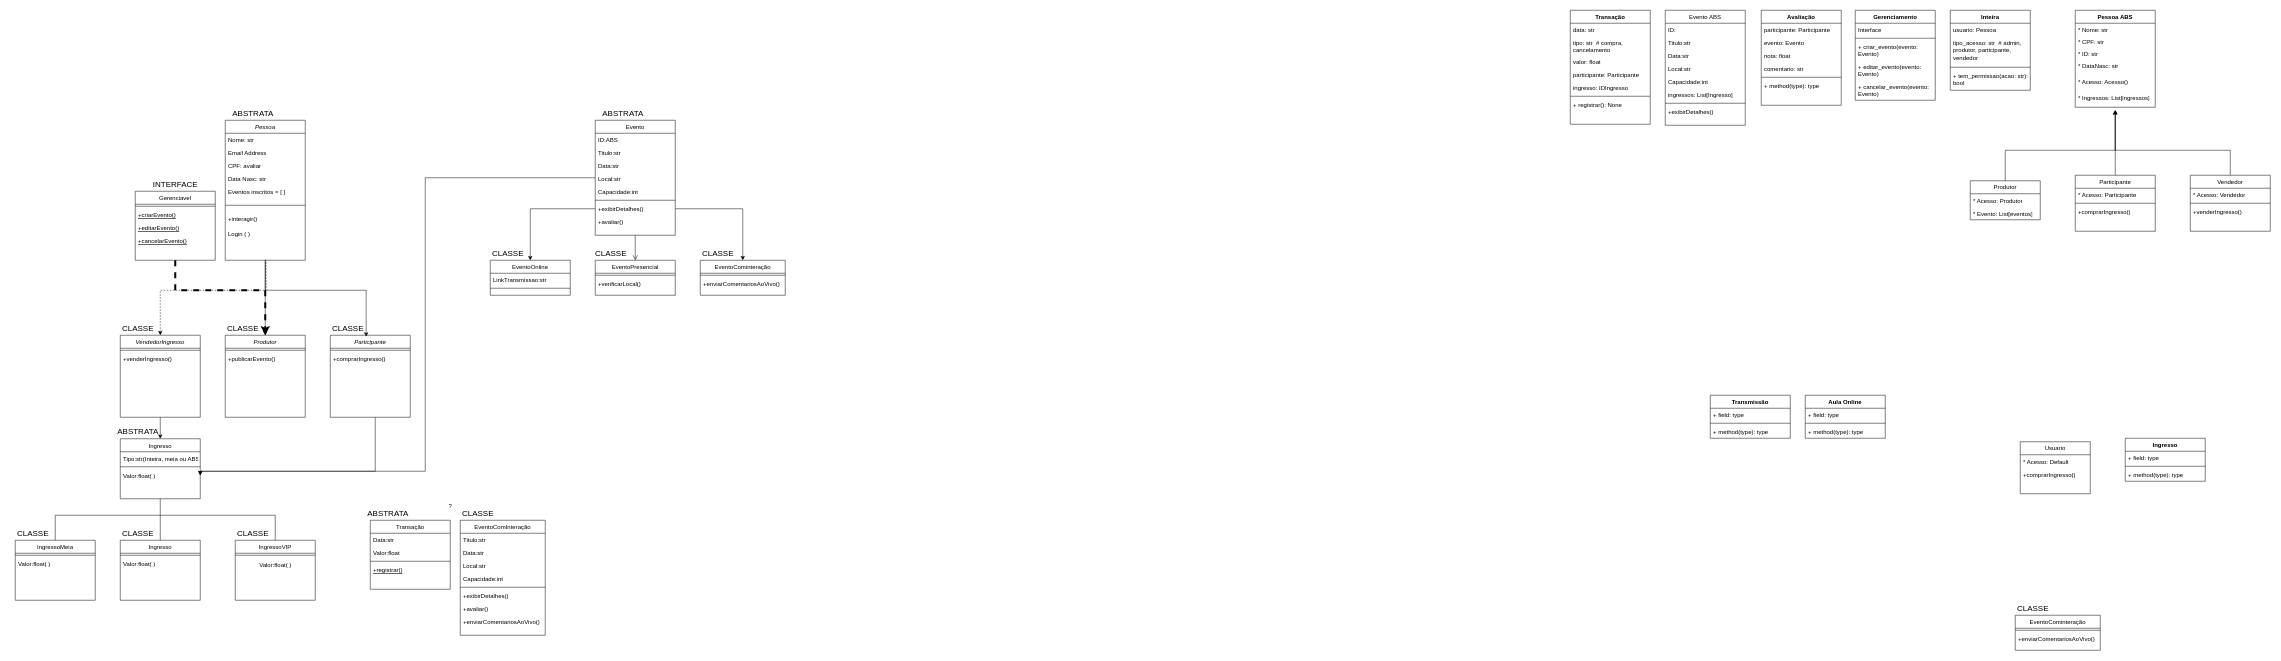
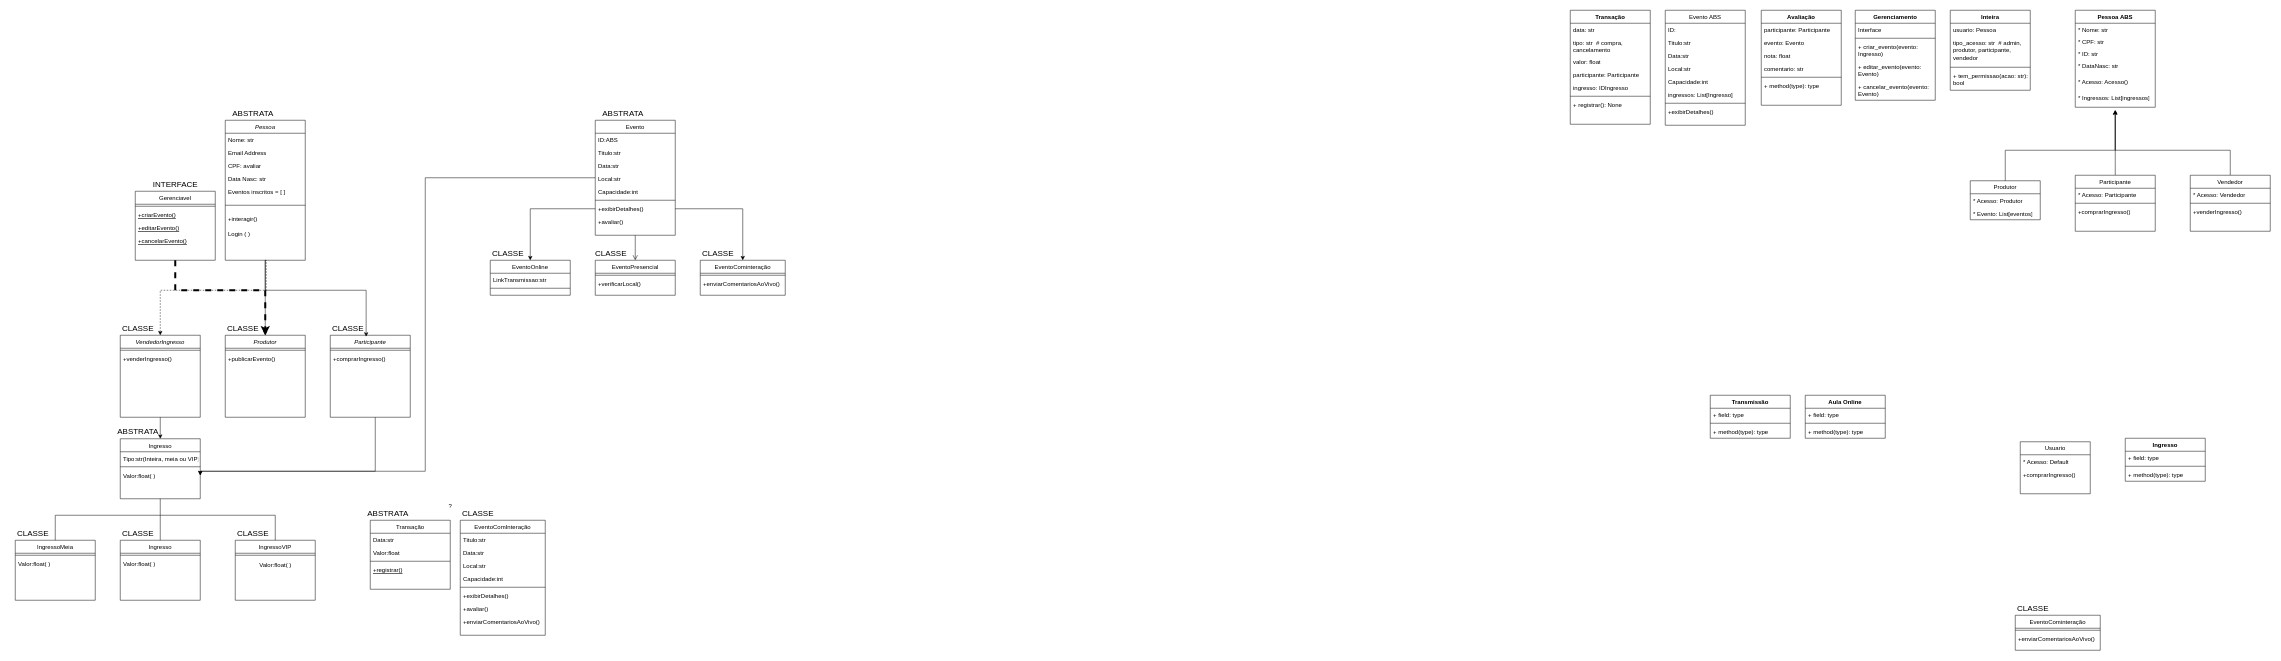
- <mxCell id="177" value="+ criar_evento(evento: Evento)" style="text;strokeColor=none;fillColor=none;align=left;verticalAlign=top;spacingLeft=4;spacingRight=4;overflow=hidden;rotatable=0;points=[[0,0.5],[1,0.5]];portConstraint=eastwest;whiteSpace=wrap;html=1;" vertex="1" parent="174"><mxGeometry y="60" width="160" height="40" as="geometry" /></mxCell>
+ <mxCell id="177" value="+ criar_evento(evento: Ingresso)" style="text;strokeColor=none;fillColor=none;align=left;verticalAlign=top;spacingLeft=4;spacingRight=4;overflow=hidden;rotatable=0;points=[[0,0.5],[1,0.5]];portConstraint=eastwest;whiteSpace=wrap;html=1;" vertex="1" parent="174"><mxGeometry y="60" width="160" height="40" as="geometry" /></mxCell>
- <mxCell id="77" value="Tipo:str(Inteira, meia ou ABS)" style="text;align=left;verticalAlign=top;spacingLeft=4;spacingRight=4;overflow=hidden;rotatable=0;points=[[0,0.5],[1,0.5]];portConstraint=eastwest;" parent="76" vertex="1"><mxGeometry y="26" width="160" height="26" as="geometry" /></mxCell>
+ <mxCell id="77" value="Tipo:str(Inteira, meia ou VIP)" style="text;align=left;verticalAlign=top;spacingLeft=4;spacingRight=4;overflow=hidden;rotatable=0;points=[[0,0.5],[1,0.5]];portConstraint=eastwest;" parent="76" vertex="1"><mxGeometry y="26" width="160" height="26" as="geometry" /></mxCell>
